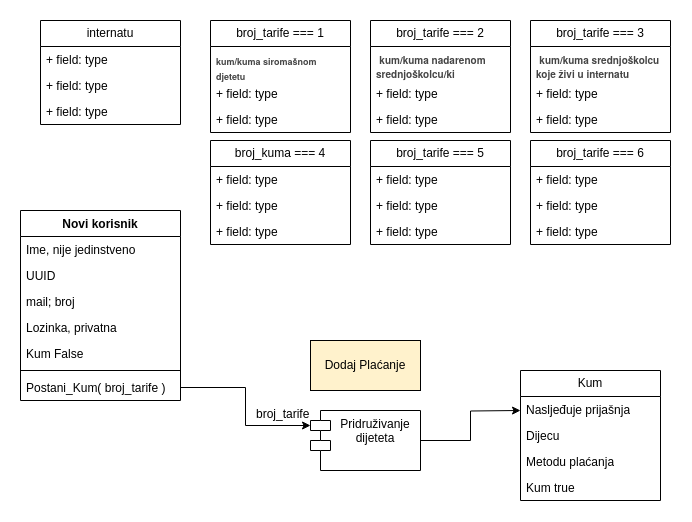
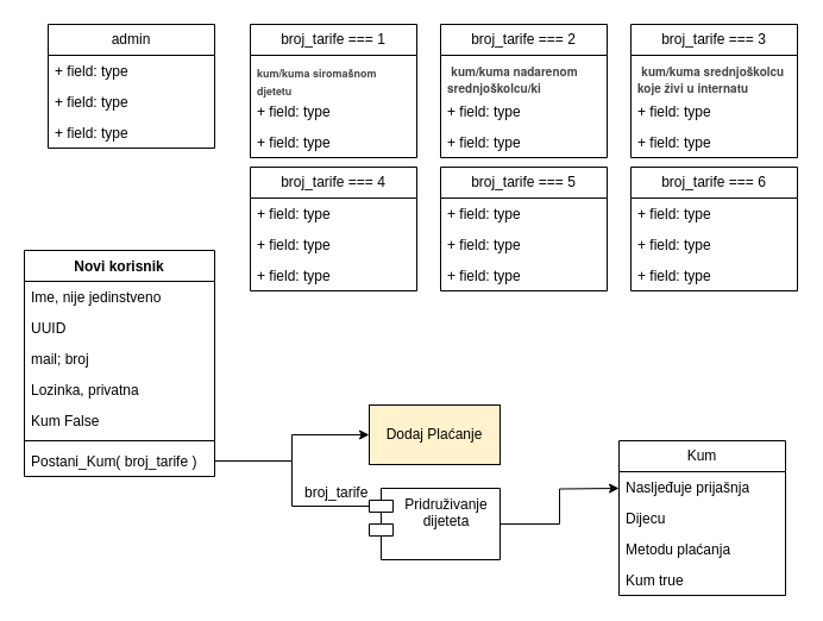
- <mxCell id="45" value="internatu" style="swimlane;fontStyle=0;childLayout=stackLayout;horizontal=1;startSize=26;fillColor=none;horizontalStack=0;resizeParent=1;resizeParentMax=0;resizeLast=0;collapsible=1;marginBottom=0;whiteSpace=wrap;html=1;" vertex="1" parent="1"><mxGeometry x="40" y="20" width="140" height="104" as="geometry" /></mxCell>
+ <mxCell id="45" value="admin" style="swimlane;fontStyle=0;childLayout=stackLayout;horizontal=1;startSize=26;fillColor=none;horizontalStack=0;resizeParent=1;resizeParentMax=0;resizeLast=0;collapsible=1;marginBottom=0;whiteSpace=wrap;html=1;" vertex="1" parent="1"><mxGeometry x="40" y="20" width="140" height="104" as="geometry" /></mxCell>
- <mxCell id="29" value="broj_kuma === 4" style="swimlane;fontStyle=0;childLayout=stackLayout;horizontal=1;startSize=26;fillColor=none;horizontalStack=0;resizeParent=1;resizeParentMax=0;resizeLast=0;collapsible=1;marginBottom=0;whiteSpace=wrap;html=1;" vertex="1" parent="1"><mxGeometry x="210" y="140" width="140" height="104" as="geometry" /></mxCell>
+ <mxCell id="29" value="broj_tarife === 4" style="swimlane;fontStyle=0;childLayout=stackLayout;horizontal=1;startSize=26;fillColor=none;horizontalStack=0;resizeParent=1;resizeParentMax=0;resizeLast=0;collapsible=1;marginBottom=0;whiteSpace=wrap;html=1;" vertex="1" parent="1"><mxGeometry x="210" y="140" width="140" height="104" as="geometry" /></mxCell>
+ <mxCell id="16" style="edgeStyle=orthogonalEdgeStyle;rounded=0;orthogonalLoop=1;jettySize=auto;html=1;exitX=1;exitY=0.5;exitDx=0;exitDy=0;entryX=0;entryY=0.5;entryDx=0;entryDy=0;" parent="1" source="14" target="15" edge="1"><mxGeometry relative="1" as="geometry" /></mxCell>
- <mxCell id="17" style="edgeStyle=orthogonalEdgeStyle;rounded=0;orthogonalLoop=1;jettySize=auto;html=1;exitX=1;exitY=0.5;exitDx=0;exitDy=0;entryX=0;entryY=0;entryDx=0;entryDy=15;entryPerimeter=0;" parent="1" source="14" target="19" edge="1"><mxGeometry relative="1" as="geometry"><mxPoint x="290" y="425" as="targetPoint" /></mxGeometry></mxCell>
+ <mxCell id="17" style="edgeStyle=orthogonalEdgeStyle;rounded=0;orthogonalLoop=1;jettySize=auto;html=1;exitX=1;exitY=0.5;exitDx=0;exitDy=0;entryX=0;entryY=0;entryDx=0;entryDy=15;entryPerimeter=0;endArrow=none;" parent="1" source="14" target="19" edge="1"><mxGeometry relative="1" as="geometry"><mxPoint x="290" y="425" as="targetPoint" /></mxGeometry></mxCell>
